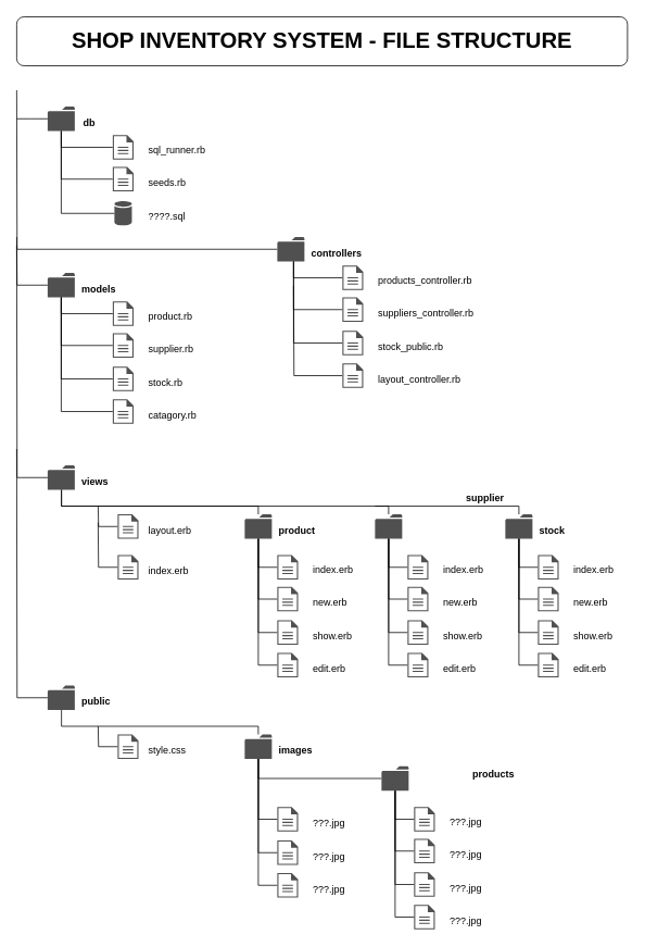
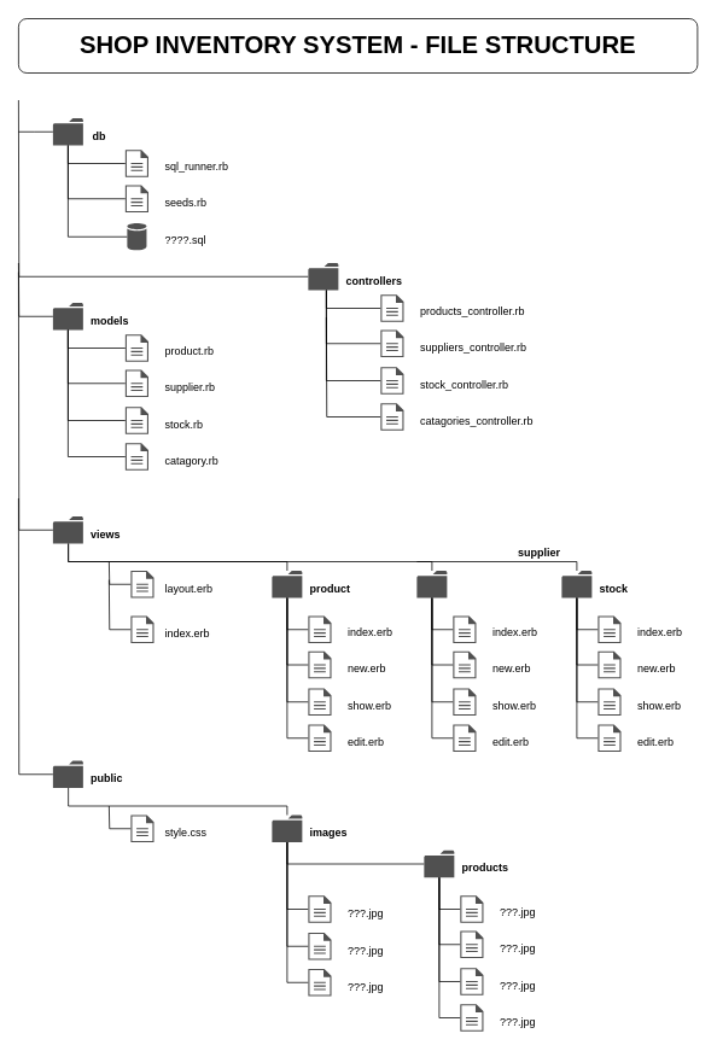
- <mxCell id="26" value="&lt;font style=&quot;font-size: 12px&quot;&gt;stock_public.rb&lt;br style=&quot;font-size: 12px&quot;&gt;&lt;/font&gt;" style="text;html=1;resizable=0;autosize=1;align=left;verticalAlign=middle;points=[];fillColor=none;strokeColor=none;rounded=0;fontSize=12;" vertex="1" parent="1"><mxGeometry x="462" y="415" width="110" height="20" as="geometry" /></mxCell>
+ <mxCell id="26" value="&lt;font style=&quot;font-size: 12px&quot;&gt;stock_controller.rb&lt;br style=&quot;font-size: 12px&quot;&gt;&lt;/font&gt;" style="text;html=1;resizable=0;autosize=1;align=left;verticalAlign=middle;points=[];fillColor=none;strokeColor=none;rounded=0;fontSize=12;" vertex="1" parent="1"><mxGeometry x="462" y="415" width="110" height="20" as="geometry" /></mxCell>
- <mxCell id="29" value="&lt;font style=&quot;font-size: 12px&quot;&gt;layout_controller.rb&lt;br style=&quot;font-size: 12px&quot;&gt;&lt;/font&gt;" style="text;html=1;resizable=0;autosize=1;align=left;verticalAlign=middle;points=[];fillColor=none;strokeColor=none;rounded=0;fontSize=12;" vertex="1" parent="1"><mxGeometry x="462" y="455" width="140" height="20" as="geometry" /></mxCell>
+ <mxCell id="29" value="&lt;font style=&quot;font-size: 12px&quot;&gt;catagories_controller.rb&lt;br style=&quot;font-size: 12px&quot;&gt;&lt;/font&gt;" style="text;html=1;resizable=0;autosize=1;align=left;verticalAlign=middle;points=[];fillColor=none;strokeColor=none;rounded=0;fontSize=12;" vertex="1" parent="1"><mxGeometry x="462" y="455" width="140" height="20" as="geometry" /></mxCell>
- <mxCell id="108" value="&lt;font style=&quot;font-size: 12px&quot;&gt;products&lt;br style=&quot;font-size: 12px&quot;&gt;&lt;/font&gt;" style="text;html=1;resizable=0;autosize=1;align=left;verticalAlign=middle;points=[];fillColor=none;strokeColor=none;rounded=0;fontSize=12;fontStyle=1" vertex="1" parent="1"><mxGeometry x="577.98" y="939" width="70" height="20" as="geometry" /></mxCell>
+ <mxCell id="108" value="&lt;font style=&quot;font-size: 12px&quot;&gt;products&lt;br style=&quot;font-size: 12px&quot;&gt;&lt;/font&gt;" style="text;html=1;resizable=0;autosize=1;align=left;verticalAlign=middle;points=[];fillColor=none;strokeColor=none;rounded=0;fontSize=12;fontStyle=1" vertex="1" parent="1"><mxGeometry x="507.98" y="949" width="70" height="20" as="geometry" /></mxCell>
